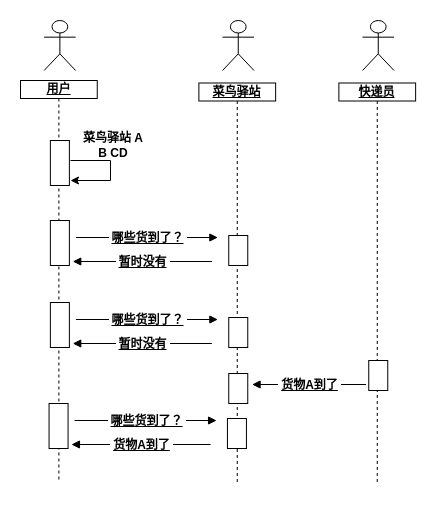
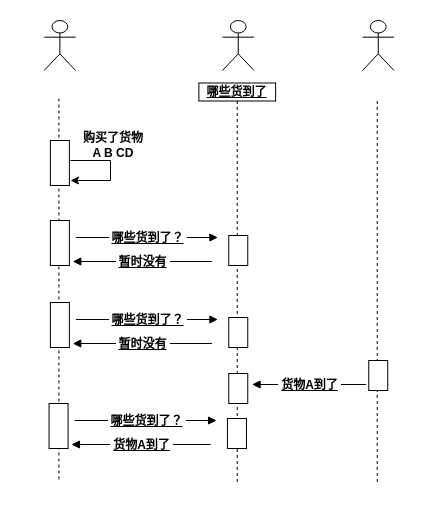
- <mxCell id="3" value="&lt;div style='width: 73.75px;height:auto;word-break: break-word;'&gt;&lt;div align=&quot;center&quot;&gt;&lt;span style=&quot;font-size: 12px; font-family: Arial; white-space: pre-wrap; font-weight: bold; text-decoration: underline; line-height: 14px; color: rgb(0, 0, 0);&quot;&gt;用户&lt;/span&gt;&lt;/div&gt;&lt;/div&gt;" style="shape=rect;shadow=0;strokeWidth=1;fillColor=#FFFFFF;strokeColor=#000000;opacity=100.0;html=1;nl2Br=0;verticalAlign=top;align=center;spacingLeft=0.0;spacingRight=0;spacingTop=-5.0;spacingBottom=2;whiteSpace=wrap;gliffyId=11;" vertex="1" parent="2"><mxGeometry width="76.75" height="18" as="geometry" /></mxCell>
- <mxCell id="9" value="&lt;div style='width: 73.75px;height:auto;word-break: break-word;'&gt;&lt;div align=&quot;center&quot;&gt;&lt;span style=&quot;font-size: 12px; font-family: Arial; white-space: pre-wrap; font-weight: bold; text-decoration: underline; line-height: 14px; color: rgb(0, 0, 0);&quot;&gt;快递员&lt;/span&gt;&lt;/div&gt;&lt;/div&gt;" style="shape=rect;shadow=0;strokeWidth=1;fillColor=#FFFFFF;strokeColor=#000000;opacity=100.0;html=1;nl2Br=0;verticalAlign=top;align=center;spacingLeft=0.0;spacingRight=0;spacingTop=-5.0;spacingBottom=2;whiteSpace=wrap;gliffyId=6;" vertex="1" parent="8"><mxGeometry width="76.75" height="18" as="geometry" /></mxCell>
- <mxCell id="30" value="&lt;div style='width: 73.75px;height:auto;word-break: break-word;'&gt;&lt;div align=&quot;center&quot;&gt;&lt;span style=&quot;font-size: 12px; font-family: Arial; white-space: pre-wrap; font-weight: bold; text-decoration: underline; line-height: 14px; color: rgb(0, 0, 0);&quot;&gt;菜鸟驿站&lt;/span&gt;&lt;/div&gt;&lt;/div&gt;" style="shape=rect;shadow=0;strokeWidth=1;fillColor=#FFFFFF;strokeColor=#000000;opacity=100.0;html=1;nl2Br=0;verticalAlign=top;align=center;spacingLeft=0.0;spacingRight=0;spacingTop=-5.0;spacingBottom=2;whiteSpace=wrap;gliffyId=49;" vertex="1" parent="29"><mxGeometry width="76.75" height="18" as="geometry" /></mxCell>
+ <mxCell id="30" value="&lt;div style='width: 73.75px;height:auto;word-break: break-word;'&gt;&lt;div align=&quot;center&quot;&gt;&lt;span style=&quot;font-size: 12px; font-family: Arial; white-space: pre-wrap; font-weight: bold; text-decoration: underline; line-height: 14px; color: rgb(0, 0, 0);&quot;&gt;哪些货到了&lt;/span&gt;&lt;/div&gt;&lt;/div&gt;" style="shape=rect;shadow=0;strokeWidth=1;fillColor=#FFFFFF;strokeColor=#000000;opacity=100.0;html=1;nl2Br=0;verticalAlign=top;align=center;spacingLeft=0.0;spacingRight=0;spacingTop=-5.0;spacingBottom=2;whiteSpace=wrap;gliffyId=49;" vertex="1" parent="29"><mxGeometry width="76.75" height="18" as="geometry" /></mxCell>
- <mxCell id="6" value="&lt;b&gt;菜鸟驿站 A B CD&lt;/b&gt;" style="text;html=1;strokeColor=none;fillColor=none;align=center;verticalAlign=middle;whiteSpace=wrap;rounded=0;" vertex="1" parent="2"><mxGeometry x="58" y="50" width="70" height="30" as="geometry" /></mxCell>
+ <mxCell id="6" value="&lt;b&gt;购买了货物 A B CD&lt;/b&gt;" style="text;html=1;strokeColor=none;fillColor=none;align=center;verticalAlign=middle;whiteSpace=wrap;rounded=0;" vertex="1" parent="2"><mxGeometry x="58" y="50" width="70" height="30" as="geometry" /></mxCell>
